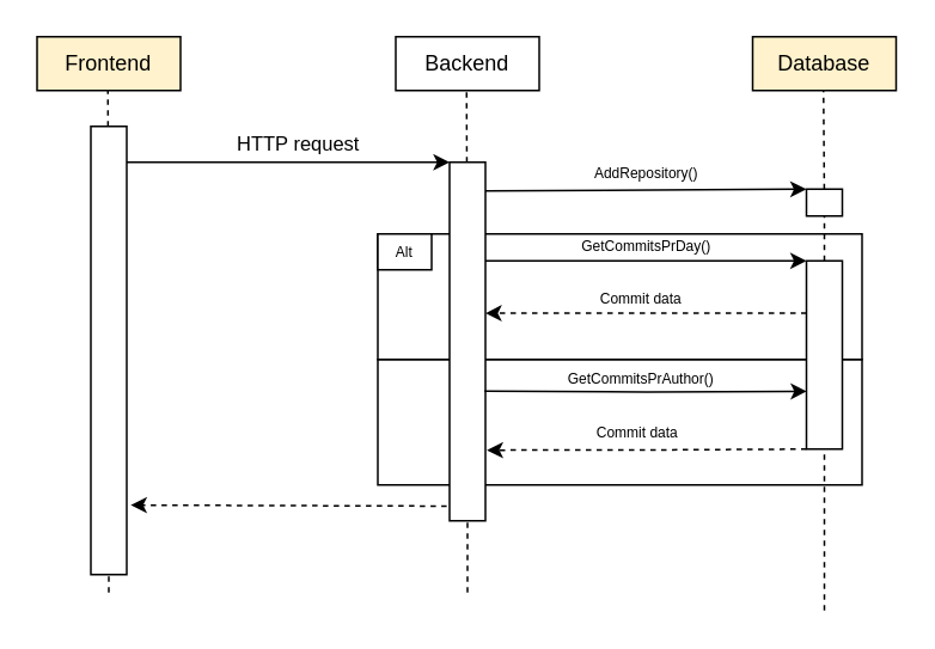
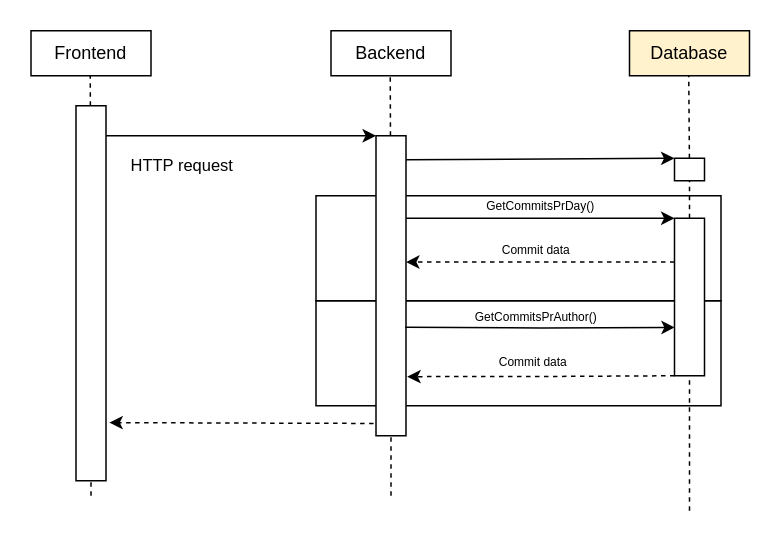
- <mxCell id="4" value="Frontend" style="rounded=0;whiteSpace=wrap;html=1;fillColor=#fff2cc;" parent="1" vertex="1"><mxGeometry x="20" y="20" width="80" height="30" as="geometry" /></mxCell>
+ <mxCell id="4" value="Frontend" style="rounded=0;whiteSpace=wrap;html=1;" parent="1" vertex="1"><mxGeometry x="20" y="20" width="80" height="30" as="geometry" /></mxCell>
- <mxCell id="17" value="&lt;font style=&quot;font-size: 11px;&quot;&gt;HTTP request&lt;/font&gt;" style="text;html=1;strokeColor=none;fillColor=none;align=center;verticalAlign=middle;whiteSpace=wrap;rounded=0;" parent="1" vertex="1"><mxGeometry x="121" y="65" width="90" height="30" as="geometry" /></mxCell>
+ <mxCell id="17" value="&lt;font style=&quot;font-size: 11px;&quot;&gt;HTTP request&lt;/font&gt;" style="text;html=1;strokeColor=none;fillColor=none;align=center;verticalAlign=middle;whiteSpace=wrap;rounded=0;" parent="1" vertex="1"><mxGeometry x="76" y="95" width="90" height="30" as="geometry" /></mxCell>
- <mxCell id="19" value="AddRepository()" style="text;html=1;strokeColor=none;fillColor=none;align=center;verticalAlign=middle;whiteSpace=wrap;rounded=0;fontSize=8;" parent="1" vertex="1"><mxGeometry x="330" y="81" width="60" height="30" as="geometry" /></mxCell>
- <mxCell id="25" value="Alt" style="rounded=0;whiteSpace=wrap;html=1;fontSize=8;" parent="1" vertex="1"><mxGeometry x="210" y="130" width="30" height="20" as="geometry" /></mxCell>
